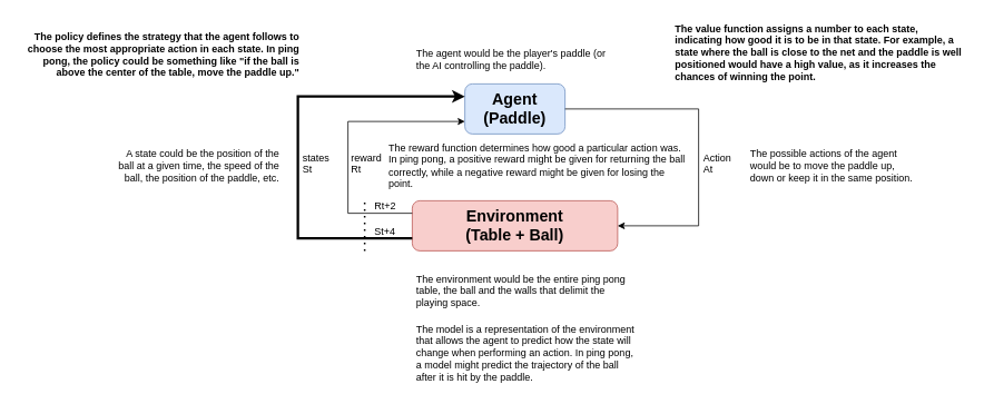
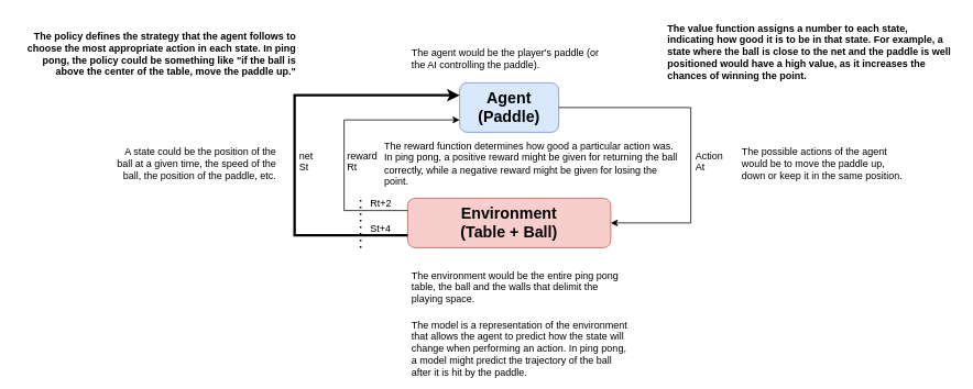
- <mxCell id="9" value="states&#10;St" style="text;whiteSpace=wrap;" vertex="1" parent="1"><mxGeometry x="360" y="175" width="70" height="40" as="geometry" /></mxCell>
+ <mxCell id="9" value="net&#10;St" style="text;whiteSpace=wrap;" vertex="1" parent="1"><mxGeometry x="360" y="175" width="70" height="40" as="geometry" /></mxCell>
